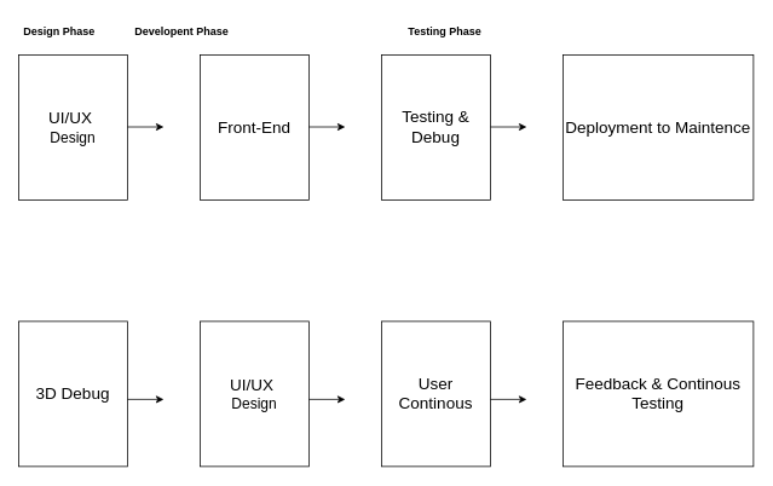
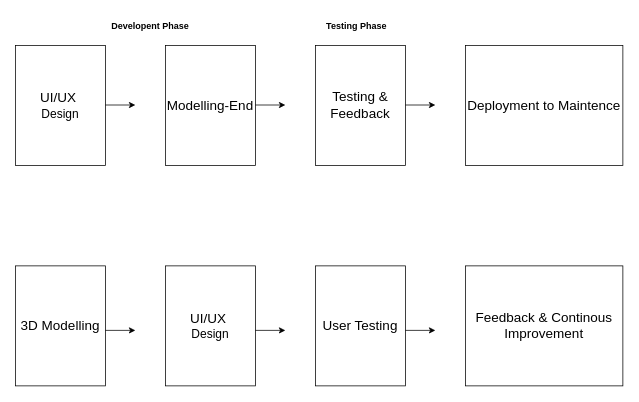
- <mxCell id="10" value="&lt;b&gt;Design Phase&lt;/b&gt;" style="text;html=1;align=center;verticalAlign=middle;whiteSpace=wrap;rounded=0;" vertex="1" parent="1"><mxGeometry x="20" y="20" width="90" height="30" as="geometry" /></mxCell>
- <mxCell id="12" value="&lt;b&gt;Testing Phase&lt;/b&gt;" style="text;html=1;align=center;verticalAlign=middle;whiteSpace=wrap;rounded=0;" vertex="1" parent="1"><mxGeometry x="435" y="20" width="110" height="30" as="geometry" /></mxCell>
+ <mxCell id="12" value="&lt;b&gt;Testing Phase&lt;/b&gt;" style="text;html=1;align=center;verticalAlign=middle;whiteSpace=wrap;rounded=0;" vertex="1" parent="1"><mxGeometry x="420" y="20" width="110" height="30" as="geometry" /></mxCell>
- <mxCell id="3" value="&lt;span style=&quot;font-size: 18px;&quot;&gt;Front-End&lt;/span&gt;" style="rounded=0;whiteSpace=wrap;html=1;" vertex="1" parent="1"><mxGeometry x="220" y="60" width="120" height="160" as="geometry" /></mxCell>
+ <mxCell id="3" value="&lt;span style=&quot;font-size: 18px;&quot;&gt;Modelling-End&lt;/span&gt;" style="rounded=0;whiteSpace=wrap;html=1;" vertex="1" parent="1"><mxGeometry x="220" y="60" width="120" height="160" as="geometry" /></mxCell>
- <mxCell id="4" value="&lt;span style=&quot;font-size: 18px;&quot;&gt;Testing &amp;amp; Debug&lt;/span&gt;" style="rounded=0;whiteSpace=wrap;html=1;" vertex="1" parent="1"><mxGeometry x="420" y="60" width="120" height="160" as="geometry" /></mxCell>
+ <mxCell id="4" value="&lt;span style=&quot;font-size: 18px;&quot;&gt;Testing &amp;amp; Feedback&lt;/span&gt;" style="rounded=0;whiteSpace=wrap;html=1;" vertex="1" parent="1"><mxGeometry x="420" y="60" width="120" height="160" as="geometry" /></mxCell>
- <mxCell id="6" value="&lt;span style=&quot;font-size: 18px;&quot;&gt;3D Debug&lt;/span&gt;" style="rounded=0;whiteSpace=wrap;html=1;" vertex="1" parent="1"><mxGeometry x="20" y="354" width="120" height="160" as="geometry" /></mxCell>
+ <mxCell id="6" value="&lt;span style=&quot;font-size: 18px;&quot;&gt;3D Modelling&lt;/span&gt;" style="rounded=0;whiteSpace=wrap;html=1;" vertex="1" parent="1"><mxGeometry x="20" y="354" width="120" height="160" as="geometry" /></mxCell>
- <mxCell id="8" value="&lt;span style=&quot;font-size: 18px;&quot;&gt;User Continous&lt;/span&gt;" style="rounded=0;whiteSpace=wrap;html=1;" vertex="1" parent="1"><mxGeometry x="420" y="354" width="120" height="160" as="geometry" /></mxCell>
+ <mxCell id="8" value="&lt;span style=&quot;font-size: 18px;&quot;&gt;User Testing&lt;/span&gt;" style="rounded=0;whiteSpace=wrap;html=1;" vertex="1" parent="1"><mxGeometry x="420" y="354" width="120" height="160" as="geometry" /></mxCell>
- <mxCell id="9" value="&lt;span style=&quot;font-size: 18px;&quot;&gt;Feedback &amp;amp; Continous Testing&lt;/span&gt;" style="rounded=0;whiteSpace=wrap;html=1;" vertex="1" parent="1"><mxGeometry x="620" y="354" width="210" height="160" as="geometry" /></mxCell>
+ <mxCell id="9" value="&lt;span style=&quot;font-size: 18px;&quot;&gt;Feedback &amp;amp; Continous Improvement&lt;/span&gt;" style="rounded=0;whiteSpace=wrap;html=1;" vertex="1" parent="1"><mxGeometry x="620" y="354" width="210" height="160" as="geometry" /></mxCell>
